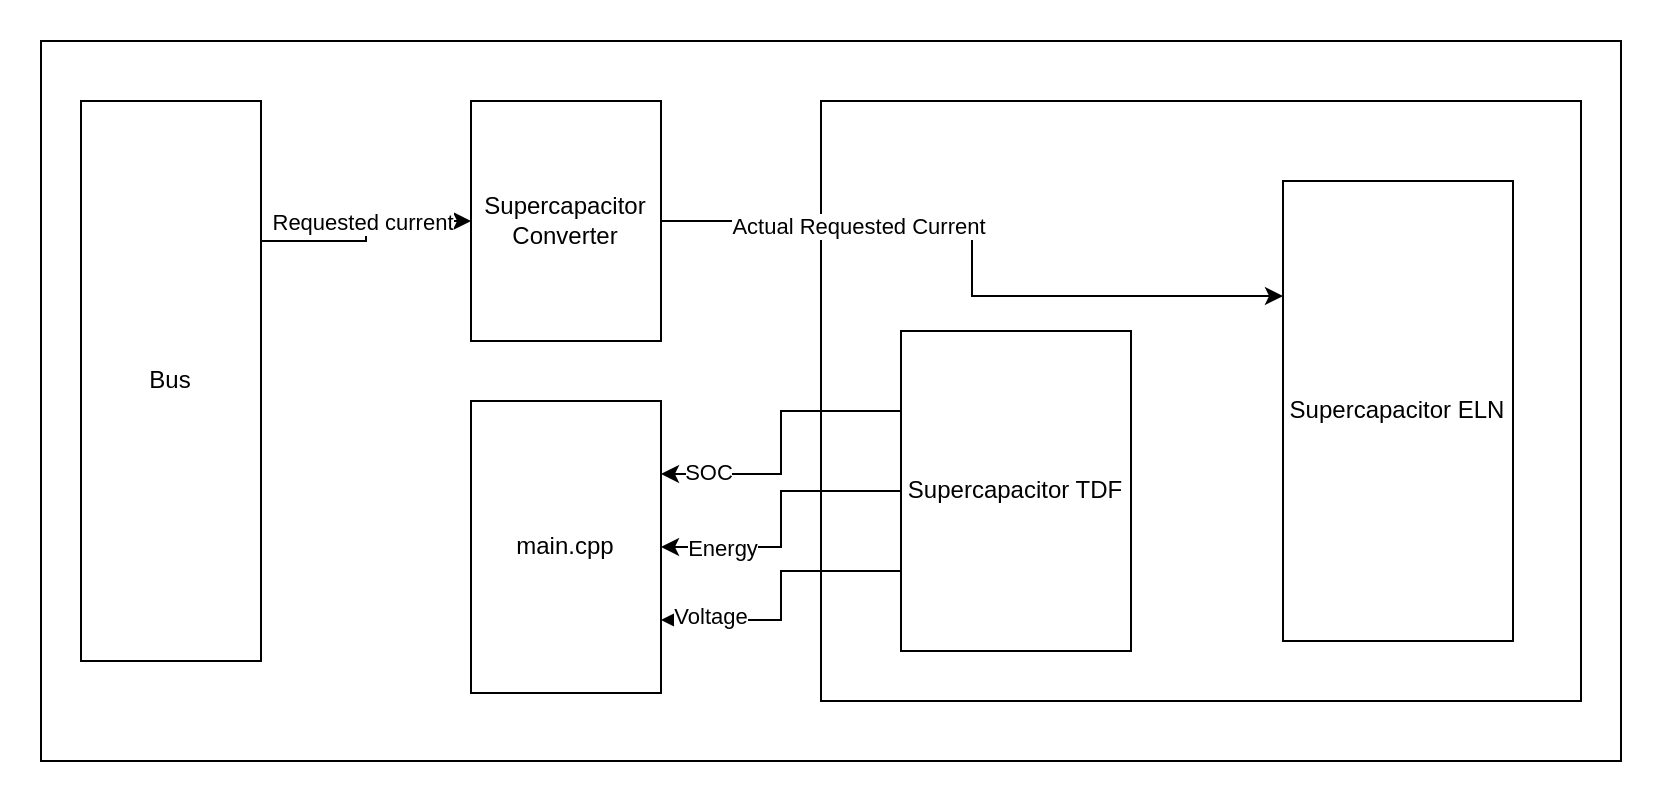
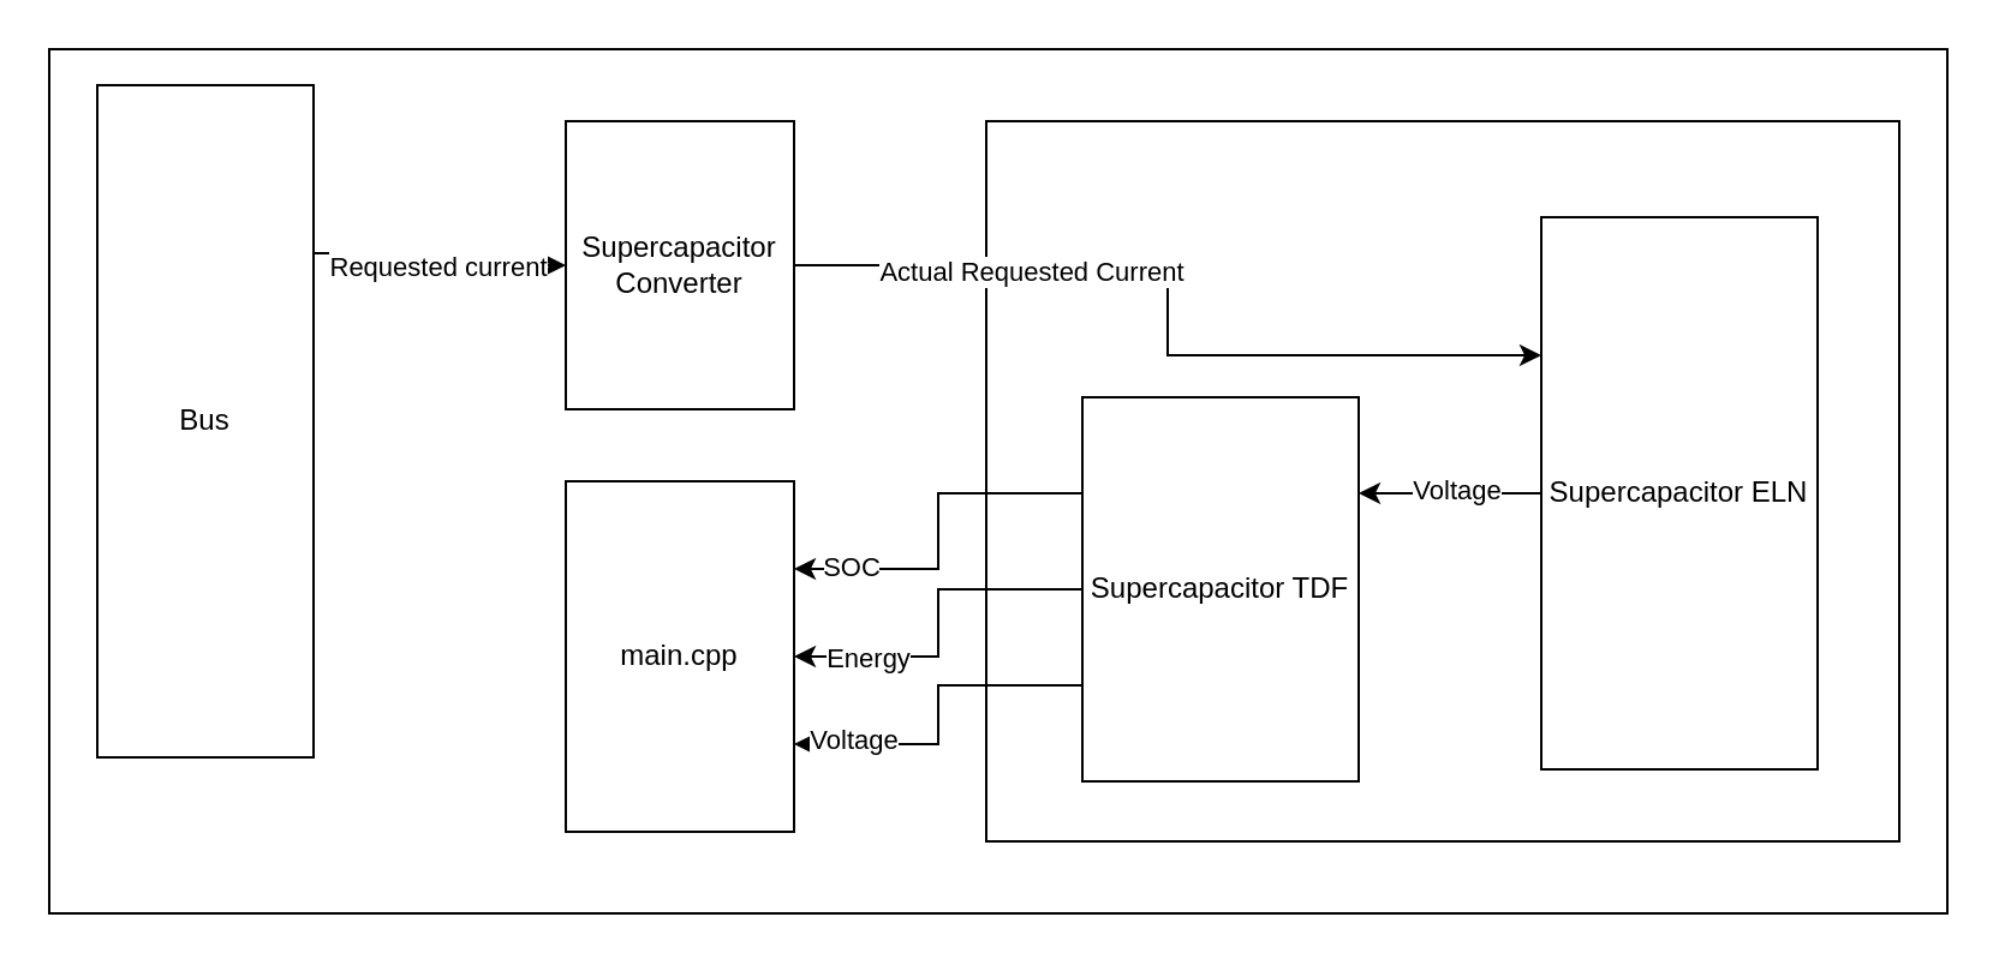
- <mxCell id="19" value="Bus" style="rounded=0;whiteSpace=wrap;html=1;" parent="1" vertex="1"><mxGeometry x="40" y="50" width="90" height="280" as="geometry" /></mxCell>
+ <mxCell id="19" value="Bus" style="rounded=0;whiteSpace=wrap;html=1;" parent="1" vertex="1"><mxGeometry x="40" y="35" width="90" height="280" as="geometry" /></mxCell>
+ <mxCell id="12" style="edgeStyle=orthogonalEdgeStyle;rounded=0;orthogonalLoop=1;jettySize=auto;html=1;exitX=0;exitY=0.5;exitDx=0;exitDy=0;entryX=1;entryY=0.25;entryDx=0;entryDy=0;" parent="1" source="14" target="11" edge="1"><mxGeometry relative="1" as="geometry" /></mxCell>
+ <mxCell id="13" value="Voltage" style="edgeLabel;html=1;align=center;verticalAlign=middle;resizable=0;points=[];" vertex="1" connectable="0" parent="12"><mxGeometry x="-0.044" y="-2" relative="1" as="geometry"><mxPoint as="offset" /></mxGeometry></mxCell>
